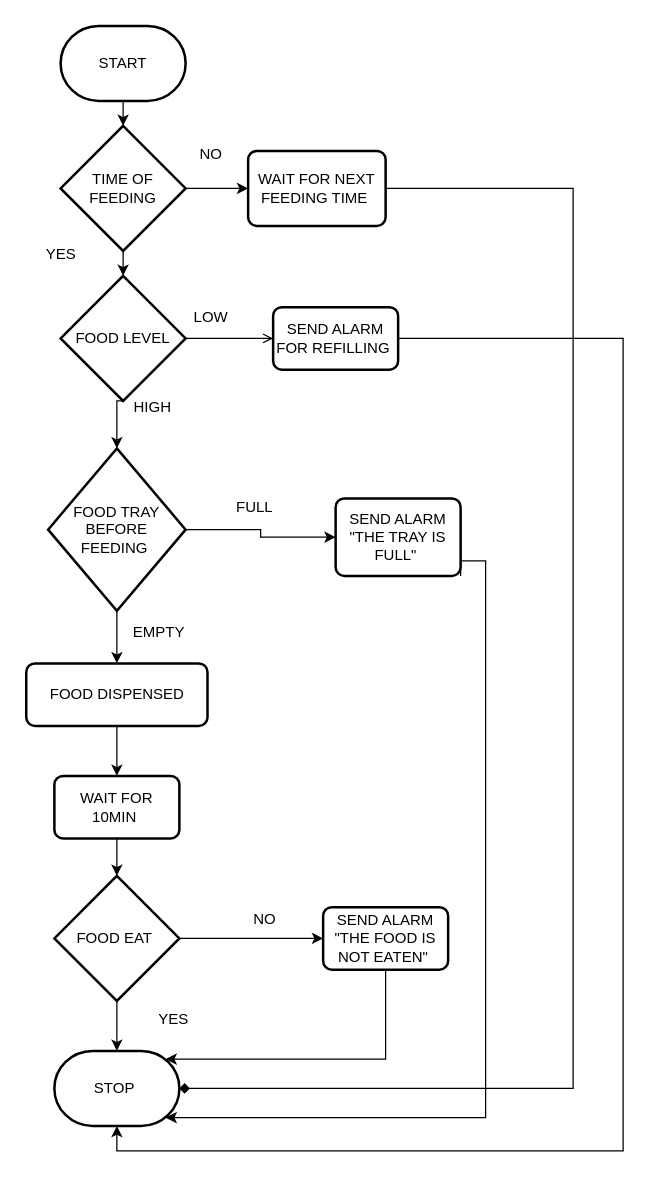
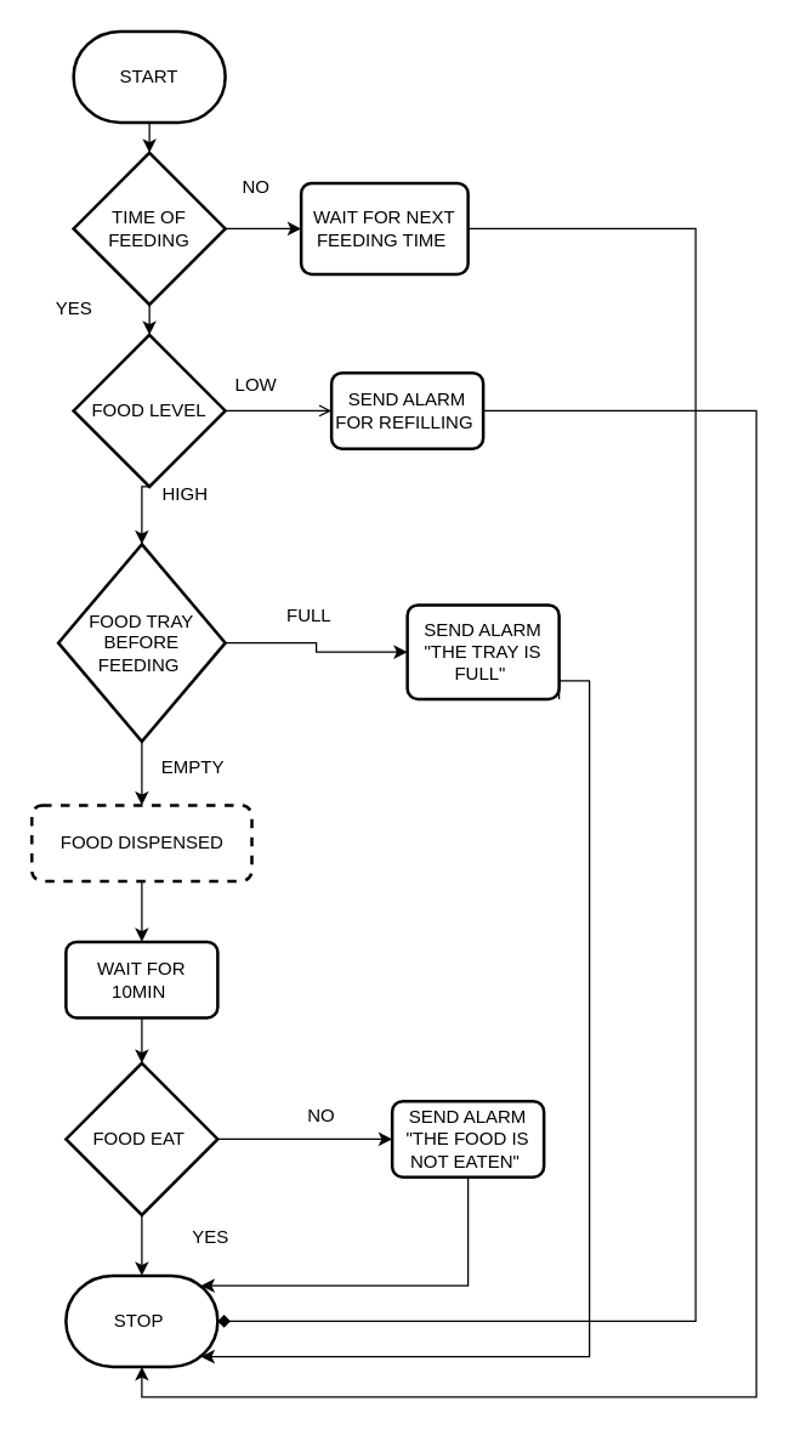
- <mxCell id="10" value="FOOD DISPENSED" style="rounded=1;whiteSpace=wrap;html=1;absoluteArcSize=1;arcSize=14;strokeWidth=2;" parent="1" vertex="1"><mxGeometry x="20.5" y="530" width="145" height="50" as="geometry" /></mxCell>
+ <mxCell id="10" value="FOOD DISPENSED" style="rounded=1;whiteSpace=wrap;html=1;absoluteArcSize=1;arcSize=14;strokeWidth=2;dashed=1;" parent="1" vertex="1"><mxGeometry x="20.5" y="530" width="145" height="50" as="geometry" /></mxCell>
